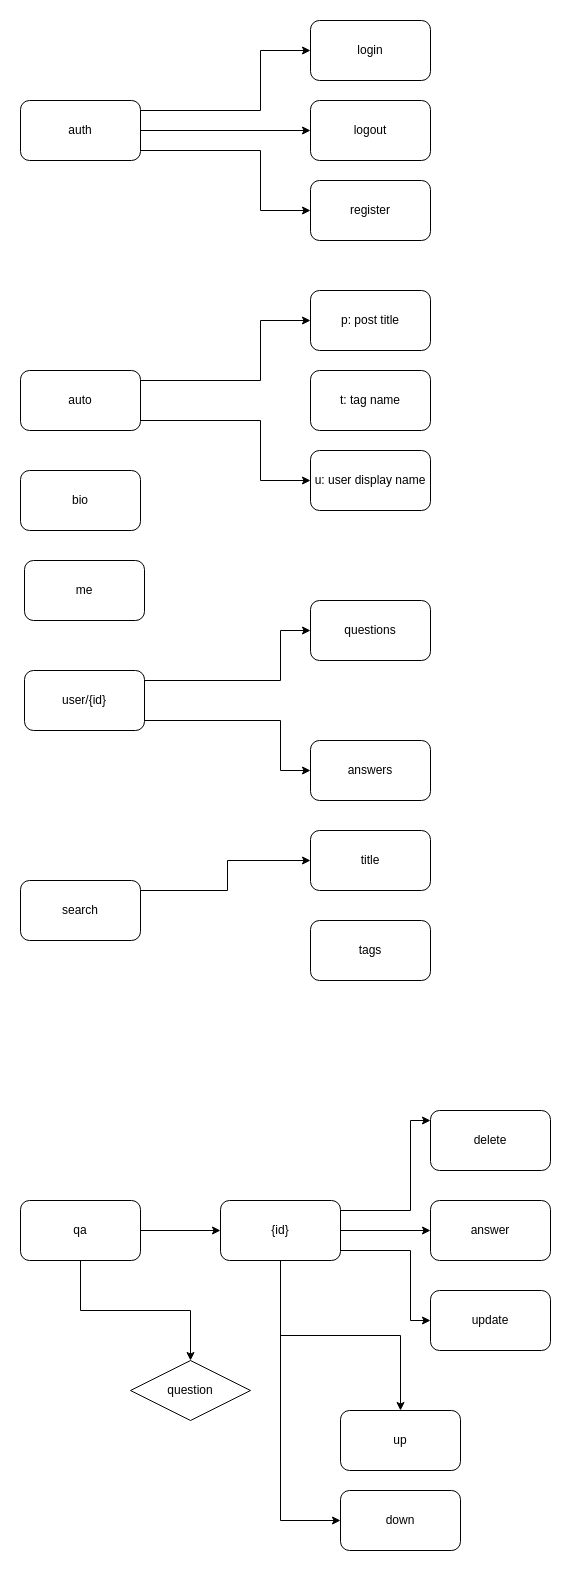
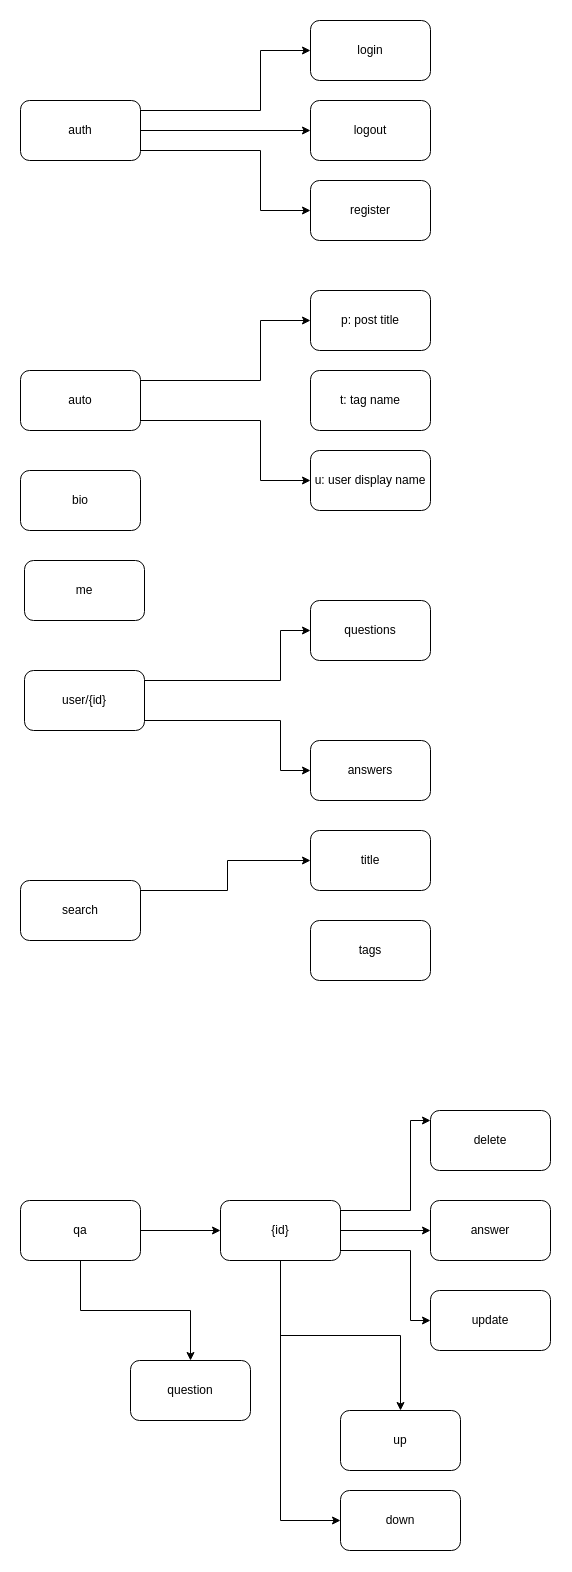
- <mxCell id="35" value="question" style="rhombus;whiteSpace=wrap;html=1;" vertex="1" parent="1"><mxGeometry x="130" y="1360" width="120" height="60" as="geometry" /></mxCell>
+ <mxCell id="35" value="question" style="rounded=1;whiteSpace=wrap;html=1;" vertex="1" parent="1"><mxGeometry x="130" y="1360" width="120" height="60" as="geometry" /></mxCell>
